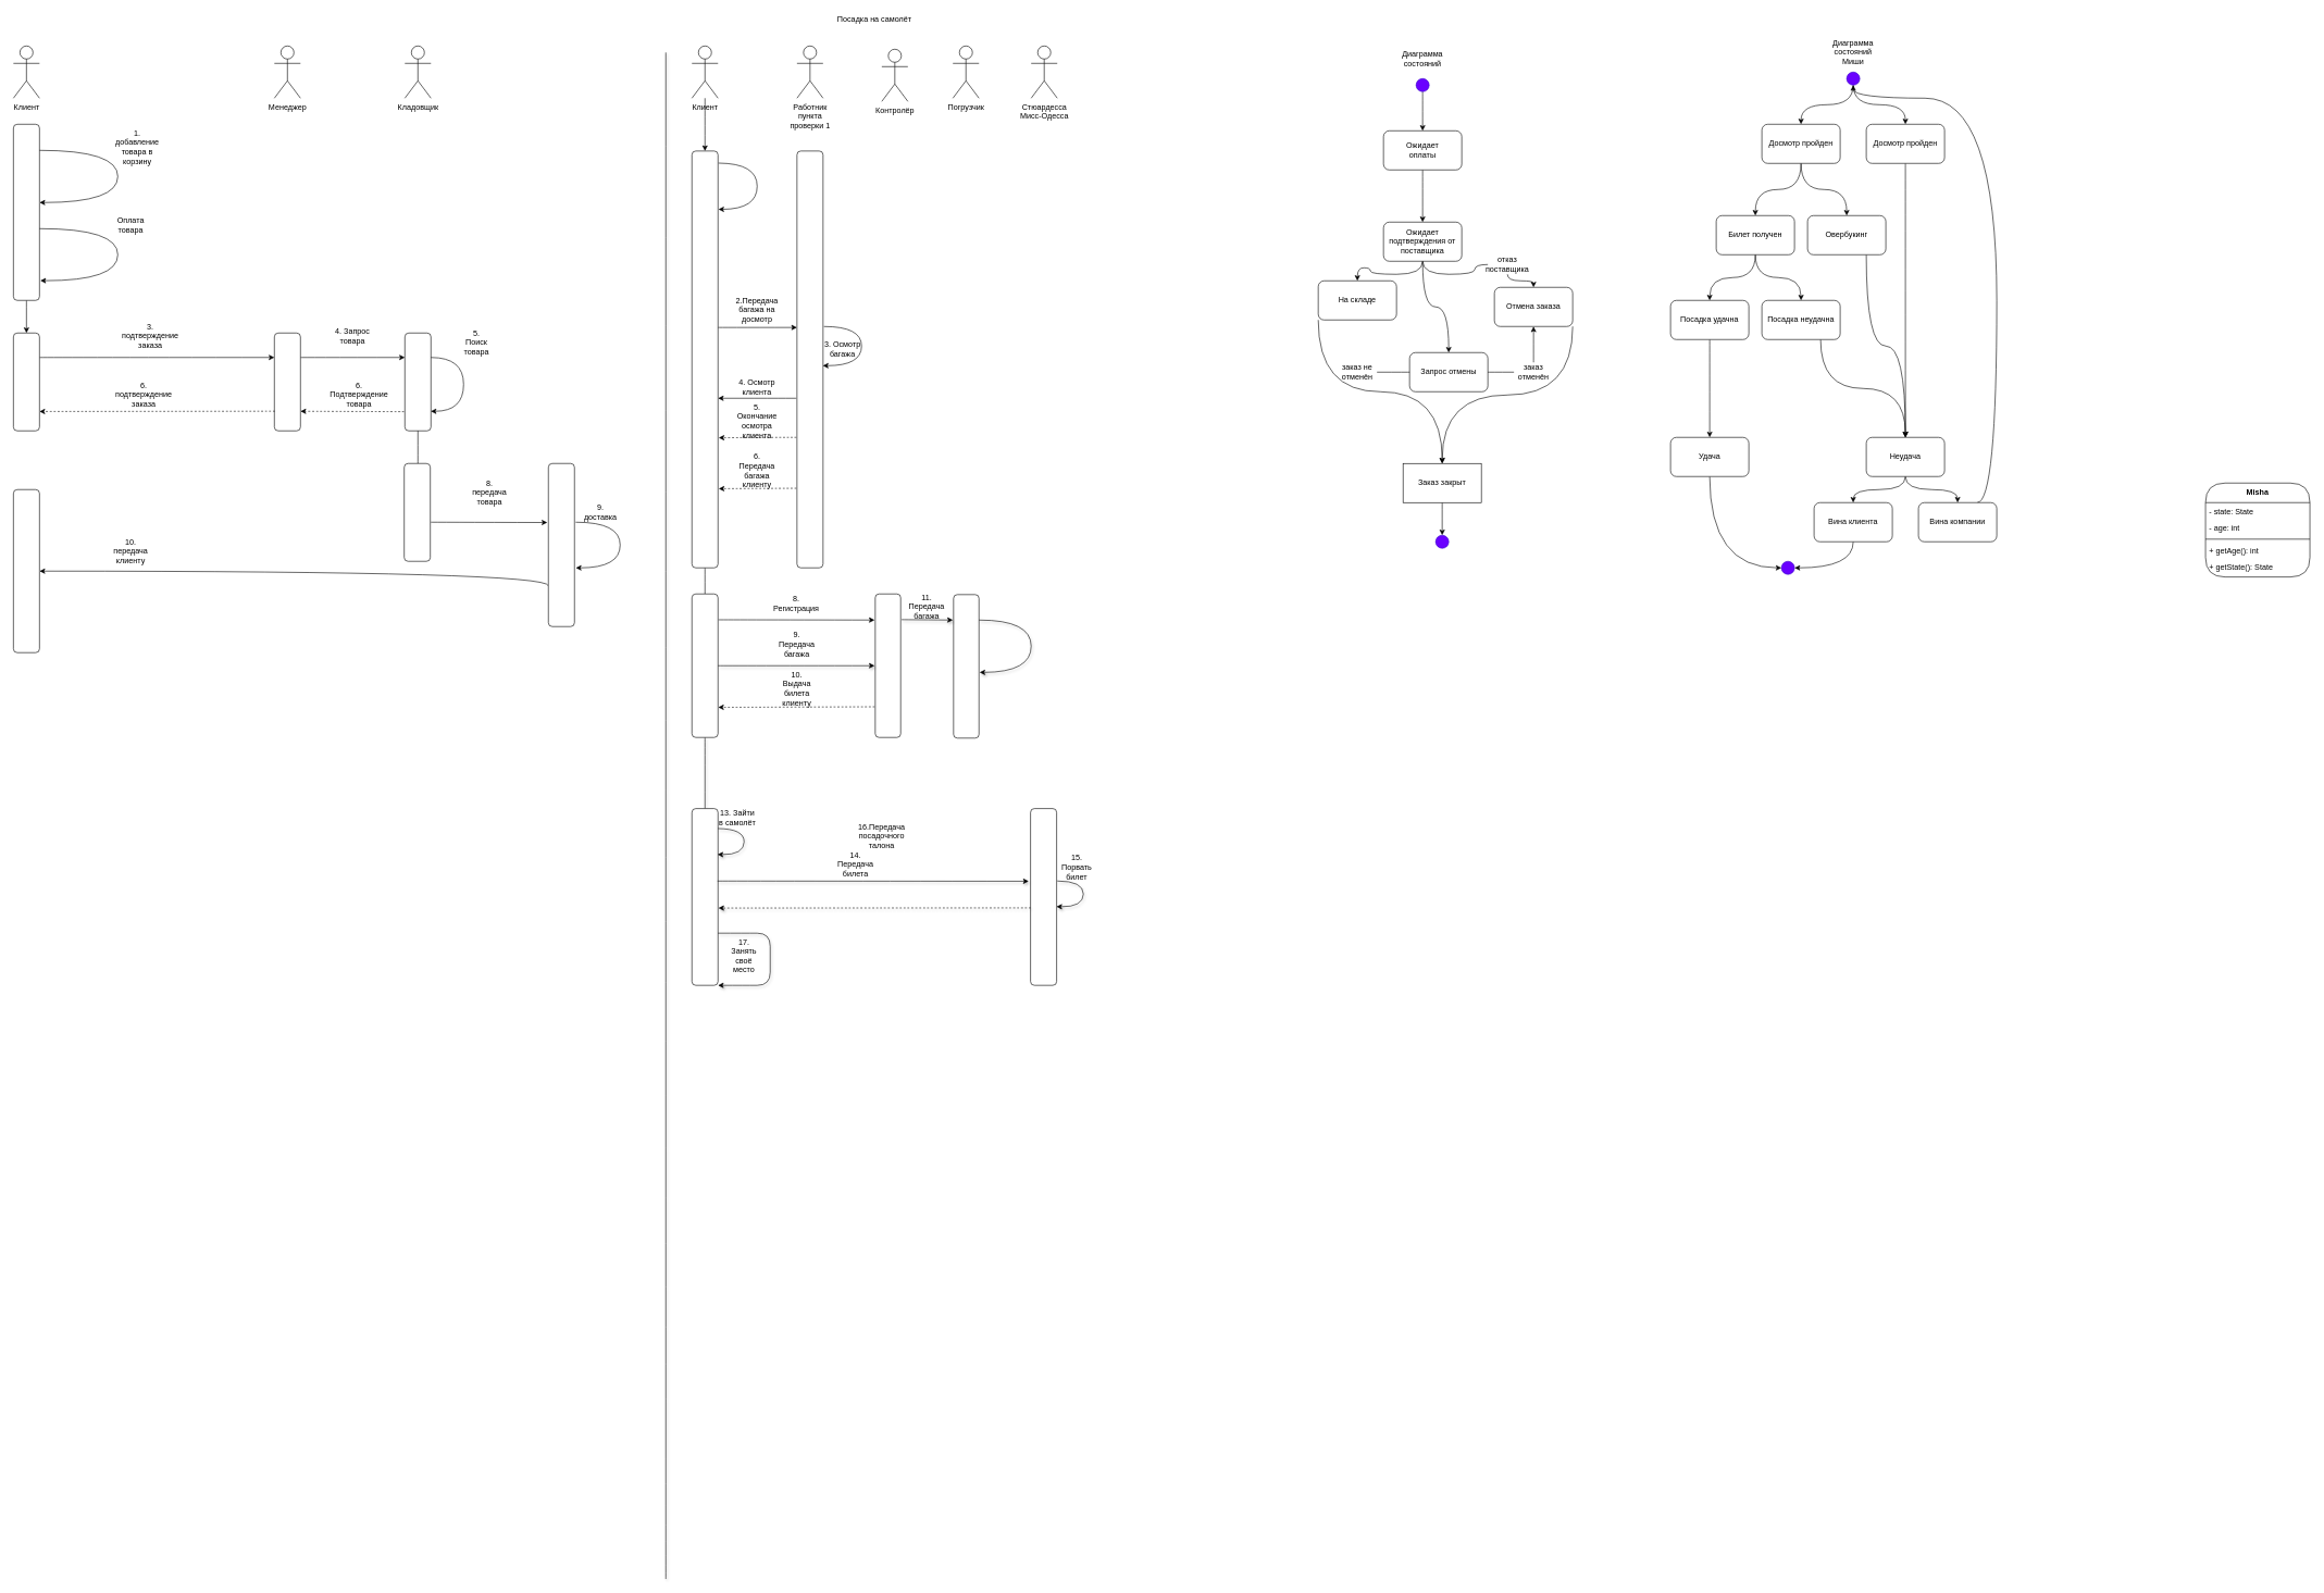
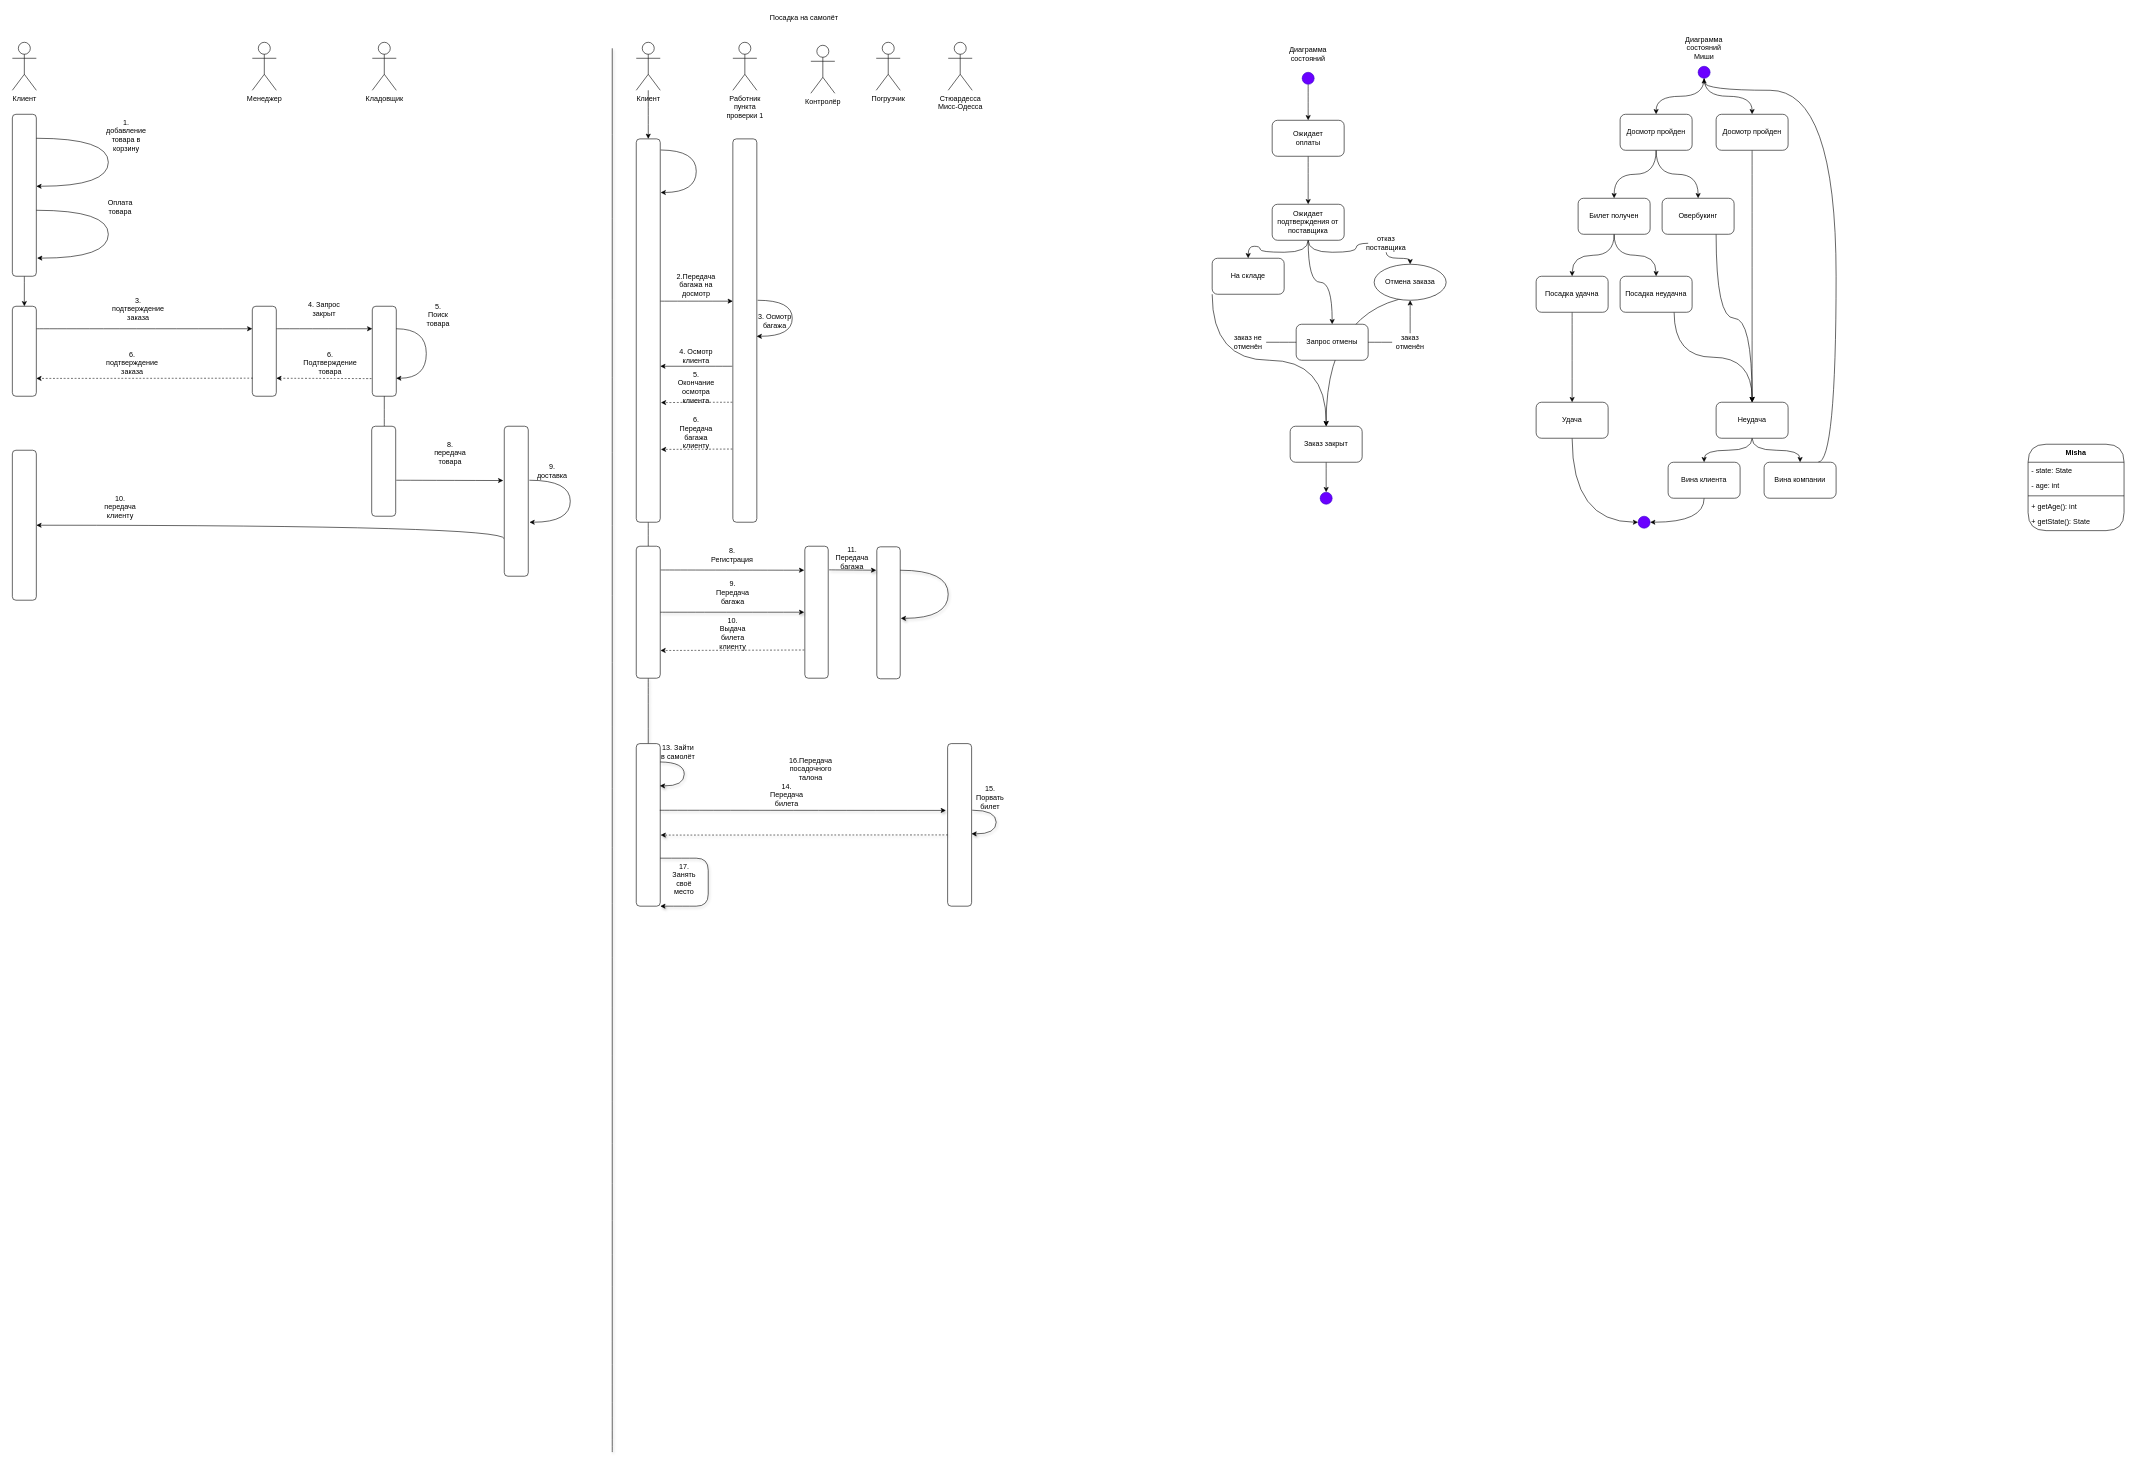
- <mxCell id="94" value="Отмена заказа" style="whiteSpace=wrap;html=1;rounded=1;" vertex="1" parent="1"><mxGeometry x="2290" y="440" width="120" height="60" as="geometry" /></mxCell>
+ <mxCell id="94" value="Отмена заказа" style="ellipse;whiteSpace=wrap;html=1;" vertex="1" parent="1"><mxGeometry x="2290" y="440" width="120" height="60" as="geometry" /></mxCell>
- <mxCell id="17" value="4. Запрос товара" style="text;html=1;strokeColor=none;fillColor=none;align=center;verticalAlign=middle;whiteSpace=wrap;rounded=1;" vertex="1" parent="1"><mxGeometry x="510" y="500" width="60" height="30" as="geometry" /></mxCell>
+ <mxCell id="17" value="4. Запрос закрыт" style="text;html=1;strokeColor=none;fillColor=none;align=center;verticalAlign=middle;whiteSpace=wrap;rounded=1;" vertex="1" parent="1"><mxGeometry x="510" y="500" width="60" height="30" as="geometry" /></mxCell>
- <mxCell id="104" value="Заказ закрыт" style="whiteSpace=wrap;html=1;rounded=0;" vertex="1" parent="1"><mxGeometry x="2150" y="710" width="120" height="60" as="geometry" /></mxCell>
+ <mxCell id="104" value="Заказ закрыт" style="whiteSpace=wrap;html=1;rounded=1;" vertex="1" parent="1"><mxGeometry x="2150" y="710" width="120" height="60" as="geometry" /></mxCell>
